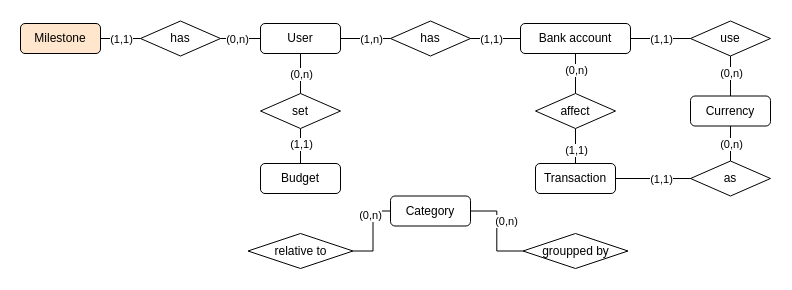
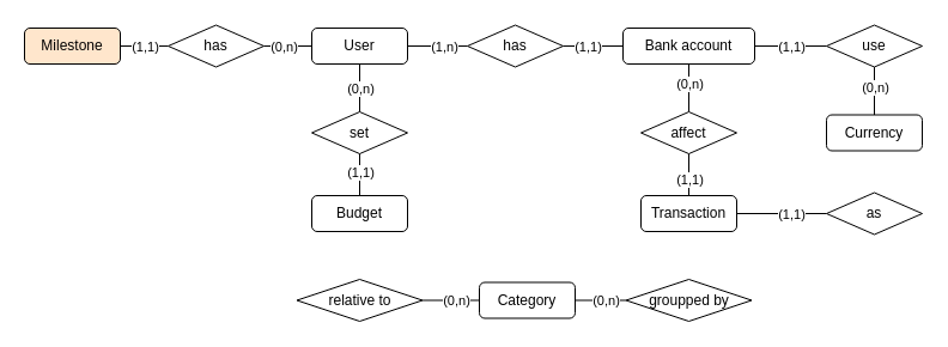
- <mxCell id="36" style="edgeStyle=orthogonalEdgeStyle;rounded=0;orthogonalLoop=1;jettySize=auto;html=1;entryX=0.5;entryY=0;entryDx=0;entryDy=0;endArrow=none;endFill=0;" edge="1" parent="1" source="38" target="44"><mxGeometry relative="1" as="geometry" /></mxCell>
- <mxCell id="37" value="(0,n)" style="edgeLabel;html=1;align=center;verticalAlign=middle;resizable=0;points=[];" connectable="0" vertex="1" parent="36"><mxGeometry x="0.371" relative="1" as="geometry"><mxPoint y="-3" as="offset" /></mxGeometry></mxCell>
- <mxCell id="23" value="Category" style="rounded=1;whiteSpace=wrap;html=1;direction=west;" vertex="1" parent="1"><mxGeometry x="390" y="195.5" width="80" height="30" as="geometry" /></mxCell>
+ <mxCell id="23" value="Category" style="rounded=1;whiteSpace=wrap;html=1;direction=west;" vertex="1" parent="1"><mxGeometry x="400" y="235.5" width="80" height="30" as="geometry" /></mxCell>
